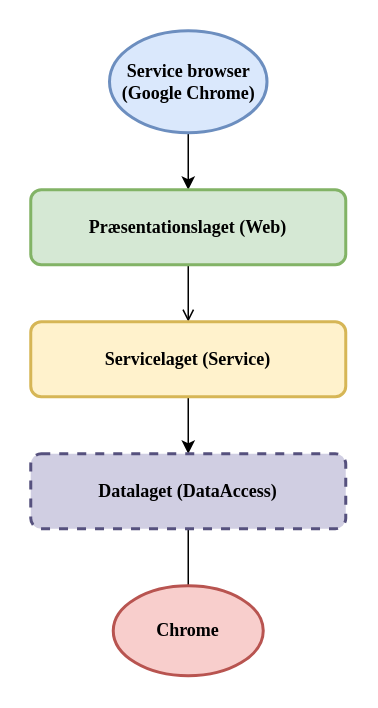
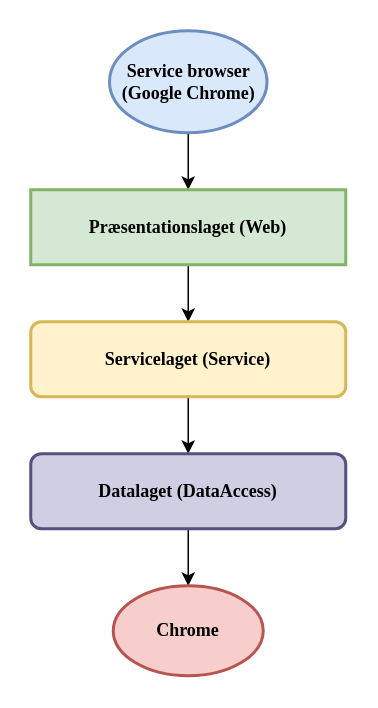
- <mxCell id="5" value="&lt;b&gt;Præsentationslaget&amp;nbsp;(Web)&lt;/b&gt;" style="rounded=1;whiteSpace=wrap;html=1;absoluteArcSize=1;arcSize=14;strokeWidth=2;fillColor=#d5e8d4;strokeColor=#82b366;fontFamily=Comic Sans MS;" parent="1" vertex="1"><mxGeometry x="20" y="126" width="210" height="50" as="geometry" /></mxCell>
+ <mxCell id="5" value="&lt;b&gt;Præsentationslaget&amp;nbsp;(Web)&lt;/b&gt;" style="whiteSpace=wrap;html=1;absoluteArcSize=1;arcSize=14;strokeWidth=2;fillColor=#d5e8d4;strokeColor=#82b366;fontFamily=Comic Sans MS;rounded=0;" parent="1" vertex="1"><mxGeometry x="20" y="126" width="210" height="50" as="geometry" /></mxCell>
- <mxCell id="4" value="" style="edgeStyle=orthogonalEdgeStyle;rounded=0;orthogonalLoop=1;jettySize=auto;html=1;fontFamily=Comic Sans MS;endArrow=open;" parent="1" source="5" target="7" edge="1"><mxGeometry relative="1" as="geometry" /></mxCell>
+ <mxCell id="4" value="" style="edgeStyle=orthogonalEdgeStyle;rounded=0;orthogonalLoop=1;jettySize=auto;html=1;fontFamily=Comic Sans MS;" parent="1" source="5" target="7" edge="1"><mxGeometry relative="1" as="geometry" /></mxCell>
- <mxCell id="9" value="&lt;b&gt;Datalaget&amp;nbsp;(DataAccess)&lt;/b&gt;" style="rounded=1;whiteSpace=wrap;html=1;absoluteArcSize=1;arcSize=14;strokeWidth=2;fillColor=#d0cee2;strokeColor=#56517e;fontFamily=Comic Sans MS;dashed=1;" parent="1" vertex="1"><mxGeometry x="20" y="302" width="210" height="50" as="geometry" /></mxCell>
+ <mxCell id="9" value="&lt;b&gt;Datalaget&amp;nbsp;(DataAccess)&lt;/b&gt;" style="rounded=1;whiteSpace=wrap;html=1;absoluteArcSize=1;arcSize=14;strokeWidth=2;fillColor=#d0cee2;strokeColor=#56517e;fontFamily=Comic Sans MS;" parent="1" vertex="1"><mxGeometry x="20" y="302" width="210" height="50" as="geometry" /></mxCell>
- <mxCell id="8" value="" style="edgeStyle=orthogonalEdgeStyle;rounded=0;orthogonalLoop=1;jettySize=auto;html=1;entryX=0.5;entryY=0;entryDx=0;entryDy=0;entryPerimeter=0;fontFamily=Comic Sans MS;endArrow=none;" parent="1" source="9" target="10" edge="1"><mxGeometry relative="1" as="geometry"><mxPoint x="125" y="404" as="targetPoint" /></mxGeometry></mxCell>
+ <mxCell id="8" value="" style="edgeStyle=orthogonalEdgeStyle;rounded=0;orthogonalLoop=1;jettySize=auto;html=1;entryX=0.5;entryY=0;entryDx=0;entryDy=0;entryPerimeter=0;fontFamily=Comic Sans MS;" parent="1" source="9" target="10" edge="1"><mxGeometry relative="1" as="geometry"><mxPoint x="125" y="404" as="targetPoint" /></mxGeometry></mxCell>
